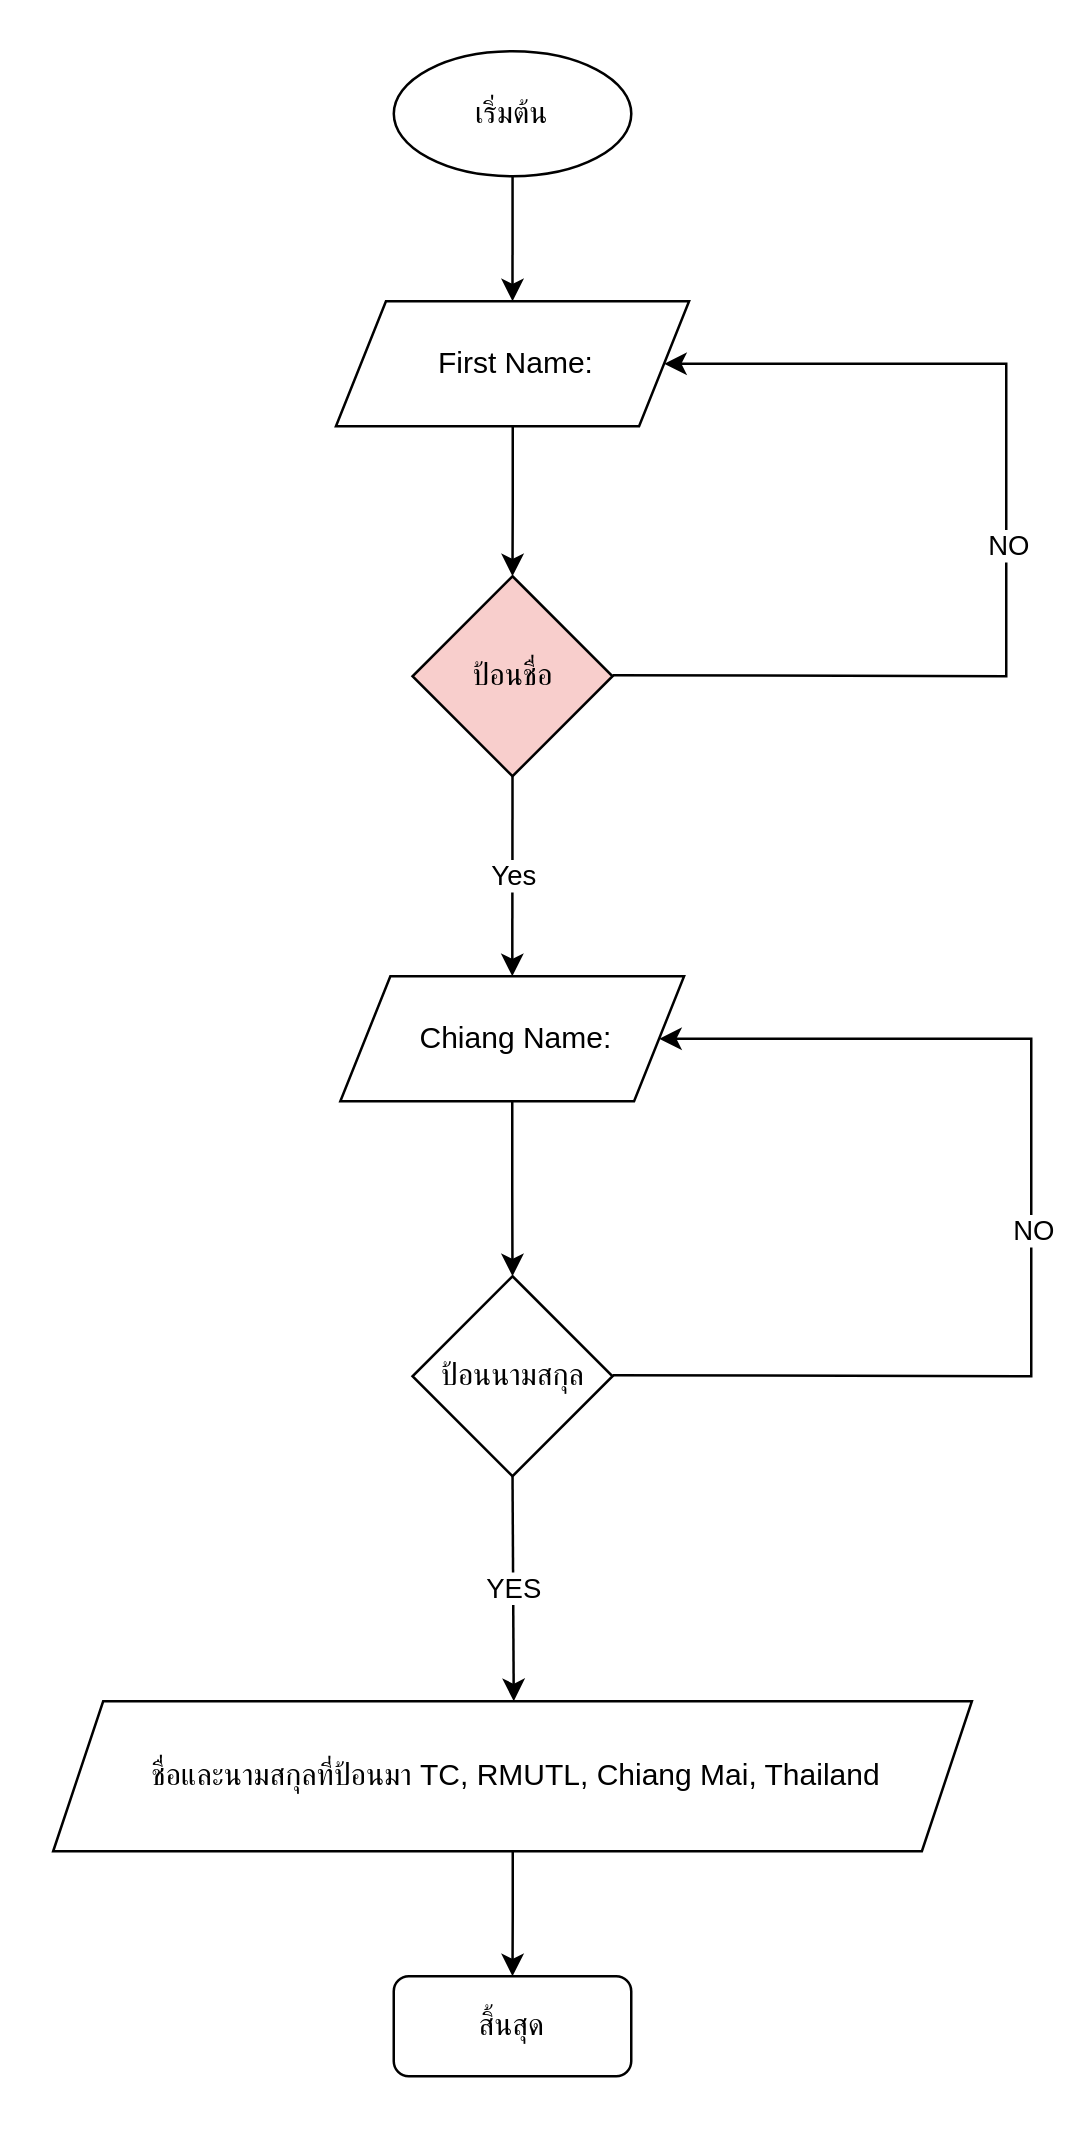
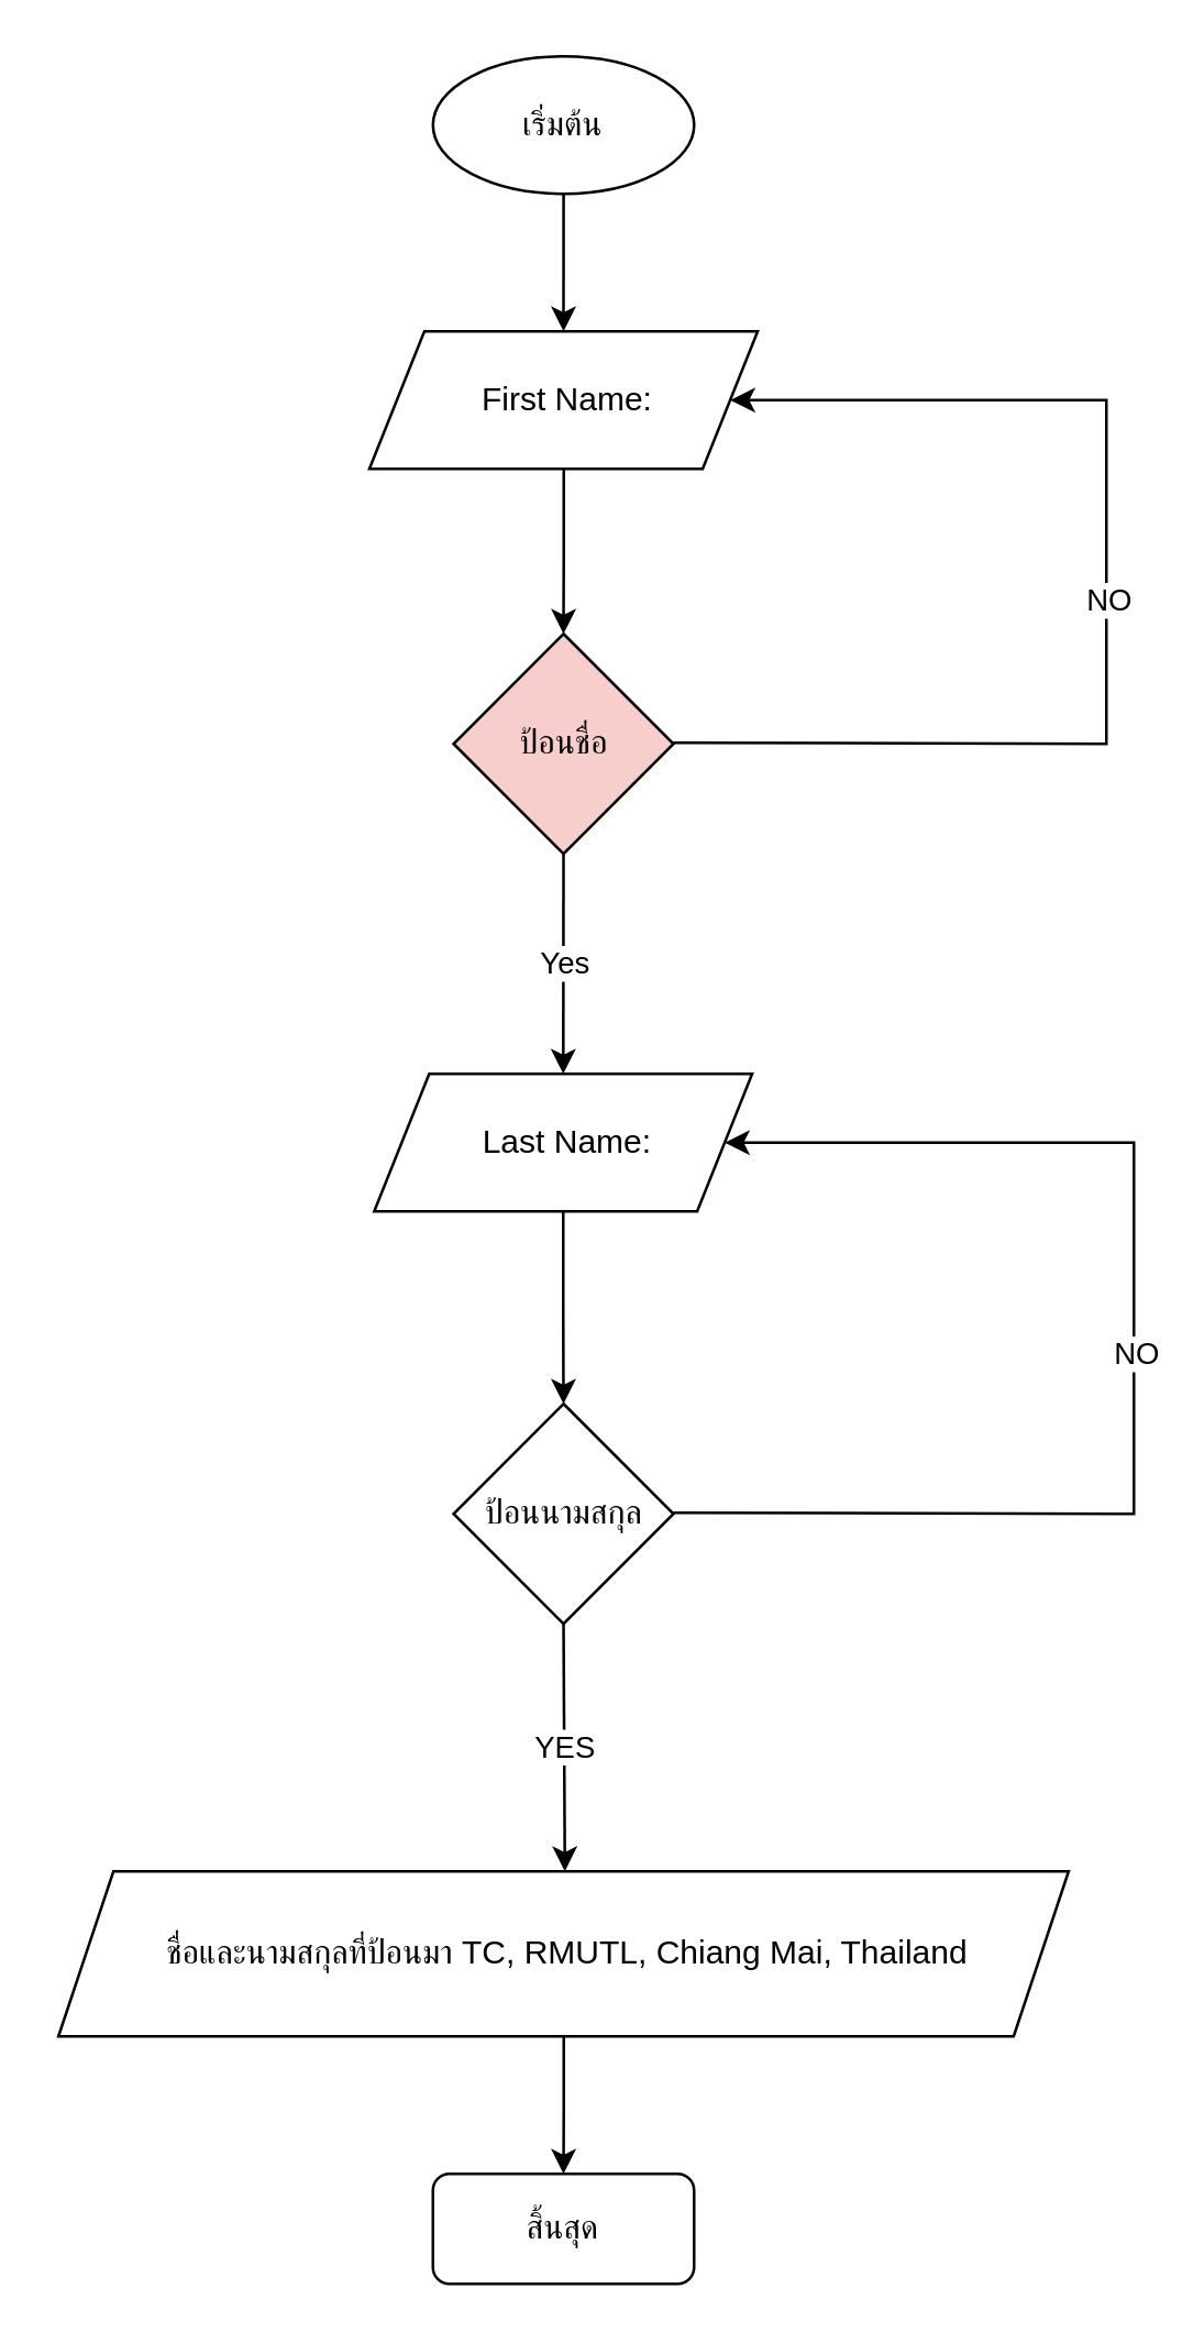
- <mxCell id="8" value="&amp;nbsp;Chiang Name:" style="shape=parallelogram;perimeter=parallelogramPerimeter;whiteSpace=wrap;html=1;fixedSize=1;" parent="1" vertex="1"><mxGeometry x="135.64" y="390" width="137.49" height="50" as="geometry" /></mxCell>
+ <mxCell id="8" value="&amp;nbsp;Last Name:" style="shape=parallelogram;perimeter=parallelogramPerimeter;whiteSpace=wrap;html=1;fixedSize=1;" parent="1" vertex="1"><mxGeometry x="135.64" y="390" width="137.49" height="50" as="geometry" /></mxCell>
